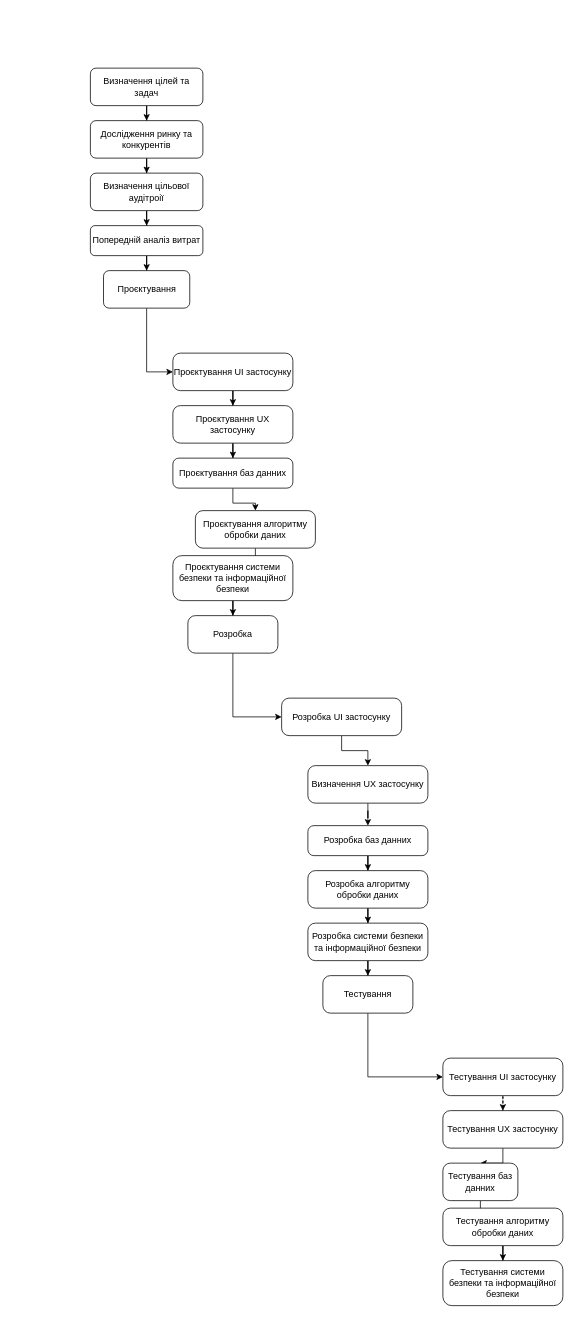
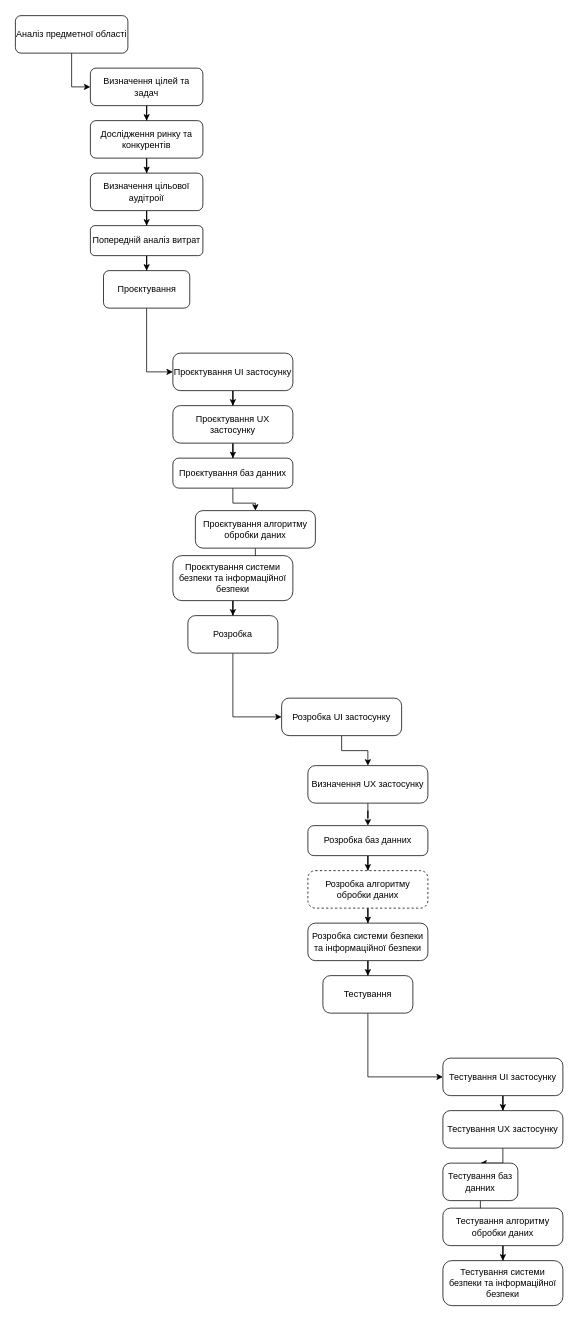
+ <mxCell id="3" value="Аналіз предметної області" style="rounded=1;whiteSpace=wrap;html=1;" vertex="1" parent="1"><mxGeometry x="20" y="20" width="150" height="50" as="geometry" /></mxCell>
+ <mxCell id="2" style="edgeStyle=orthogonalEdgeStyle;rounded=0;orthogonalLoop=1;jettySize=auto;html=1;entryX=0;entryY=0.5;entryDx=0;entryDy=0;" edge="1" parent="1" source="3" target="5"><mxGeometry relative="1" as="geometry" /></mxCell>
- <mxCell id="33" value="&lt;div&gt;Розробка алгоритму обробки даних&lt;/div&gt;" style="whiteSpace=wrap;html=1;rounded=1;arcSize=20;" vertex="1" parent="1"><mxGeometry x="410" y="1160" width="160" height="50" as="geometry" /></mxCell>
+ <mxCell id="33" value="&lt;div&gt;Розробка алгоритму обробки даних&lt;/div&gt;" style="whiteSpace=wrap;html=1;rounded=1;arcSize=20;dashed=1;" vertex="1" parent="1"><mxGeometry x="410" y="1160" width="160" height="50" as="geometry" /></mxCell>
- <mxCell id="38" value="" style="edgeStyle=orthogonalEdgeStyle;rounded=0;orthogonalLoop=1;jettySize=auto;html=1;dashed=1;" edge="1" source="39" target="41" parent="1"><mxGeometry relative="1" as="geometry" /></mxCell>
+ <mxCell id="38" value="" style="edgeStyle=orthogonalEdgeStyle;rounded=0;orthogonalLoop=1;jettySize=auto;html=1;" edge="1" source="39" target="41" parent="1"><mxGeometry relative="1" as="geometry" /></mxCell>
